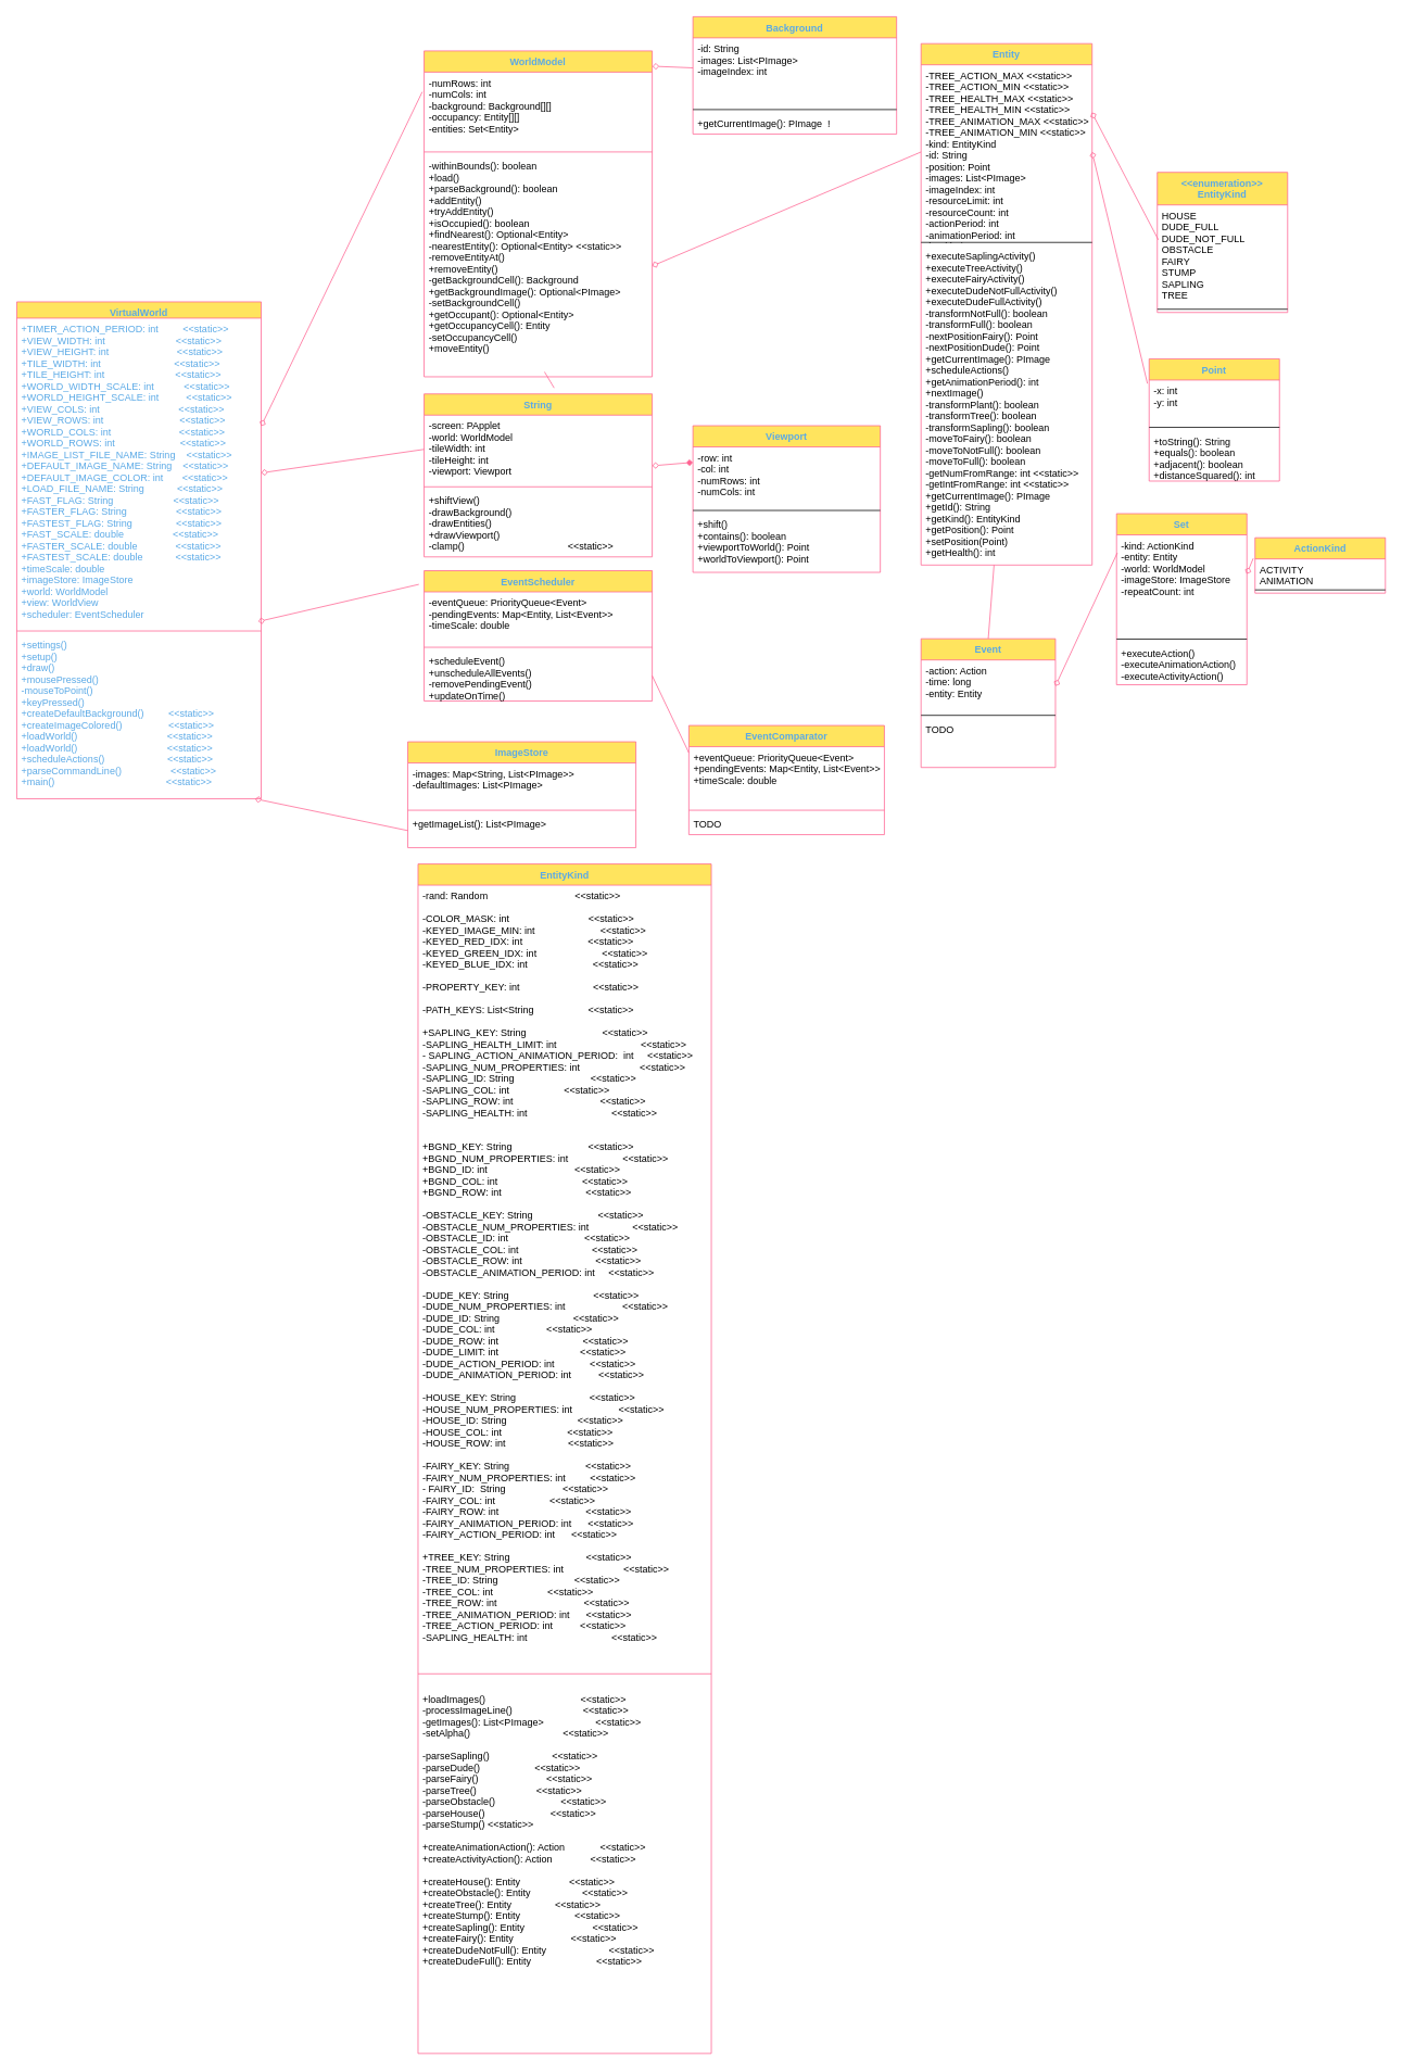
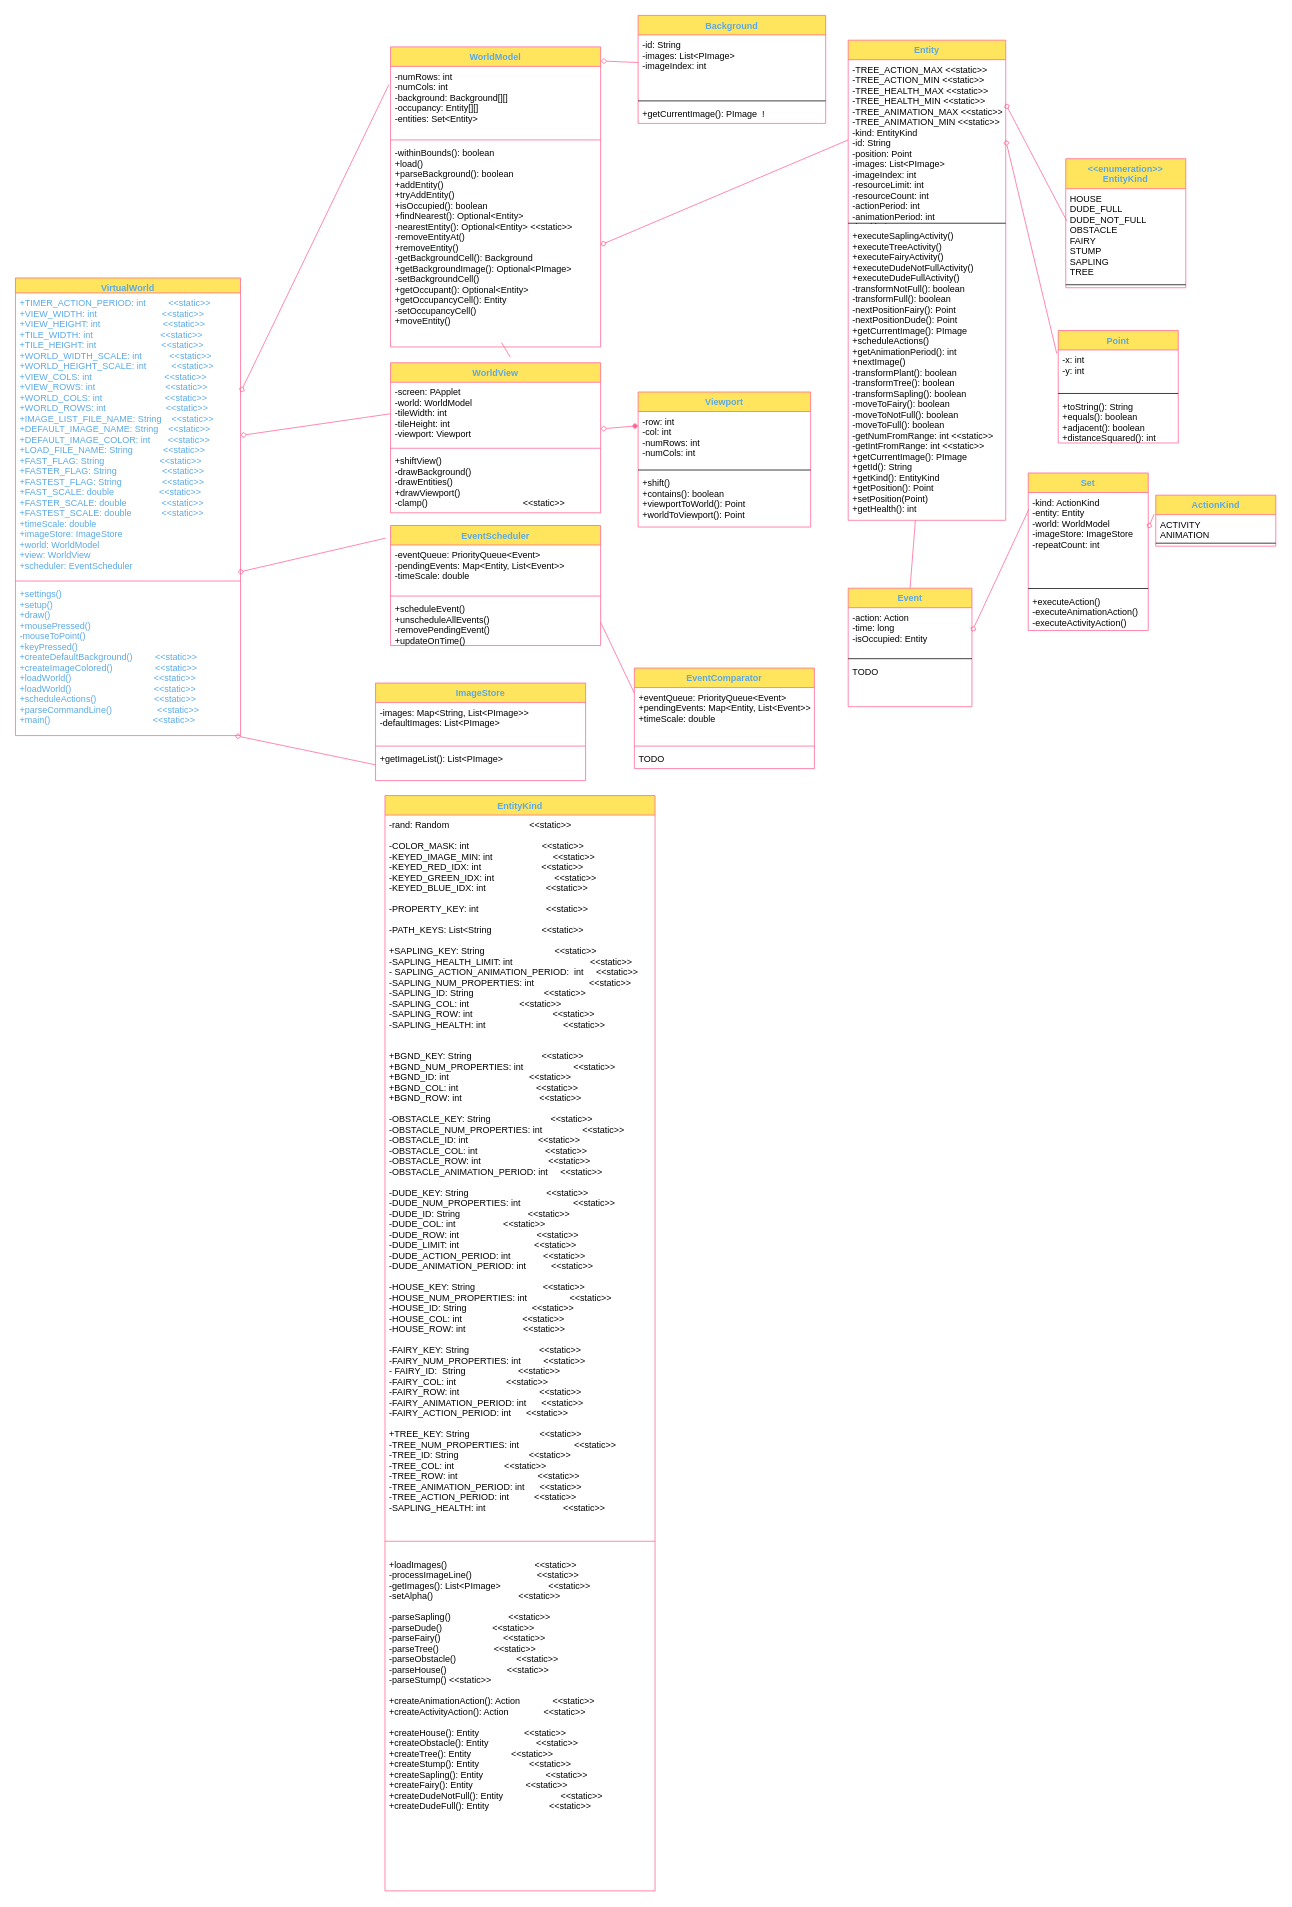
- <mxCell id="24" value="String" style="swimlane;fontStyle=1;align=center;verticalAlign=top;childLayout=stackLayout;horizontal=1;startSize=26;horizontalStack=0;resizeParent=1;resizeParentMax=0;resizeLast=0;collapsible=1;marginBottom=0;hachureGap=4;pointerEvents=0;sketch=0;fontColor=#5AA9E6;strokeColor=#FF6392;fillColor=#FFE45E;" parent="1" vertex="1"><mxGeometry x="520" y="483.05" width="280" height="200" as="geometry" /></mxCell>
+ <mxCell id="24" value="WorldView" style="swimlane;fontStyle=1;align=center;verticalAlign=top;childLayout=stackLayout;horizontal=1;startSize=26;horizontalStack=0;resizeParent=1;resizeParentMax=0;resizeLast=0;collapsible=1;marginBottom=0;hachureGap=4;pointerEvents=0;sketch=0;fontColor=#5AA9E6;strokeColor=#FF6392;fillColor=#FFE45E;" parent="1" vertex="1"><mxGeometry x="520" y="483.05" width="280" height="200" as="geometry" /></mxCell>
- <mxCell id="57" value="-action: Action&#10;-time: long&#10;-entity: Entity" style="text;strokeColor=none;fillColor=none;align=left;verticalAlign=top;spacingLeft=4;spacingRight=4;overflow=hidden;rotatable=0;points=[[0,0.5],[1,0.5]];portConstraint=eastwest;" parent="56" vertex="1"><mxGeometry y="26" width="165" height="64" as="geometry" /></mxCell>
+ <mxCell id="57" value="-action: Action&#10;-time: long&#10;-isOccupied: Entity" style="text;strokeColor=none;fillColor=none;align=left;verticalAlign=top;spacingLeft=4;spacingRight=4;overflow=hidden;rotatable=0;points=[[0,0.5],[1,0.5]];portConstraint=eastwest;" parent="56" vertex="1"><mxGeometry y="26" width="165" height="64" as="geometry" /></mxCell>
